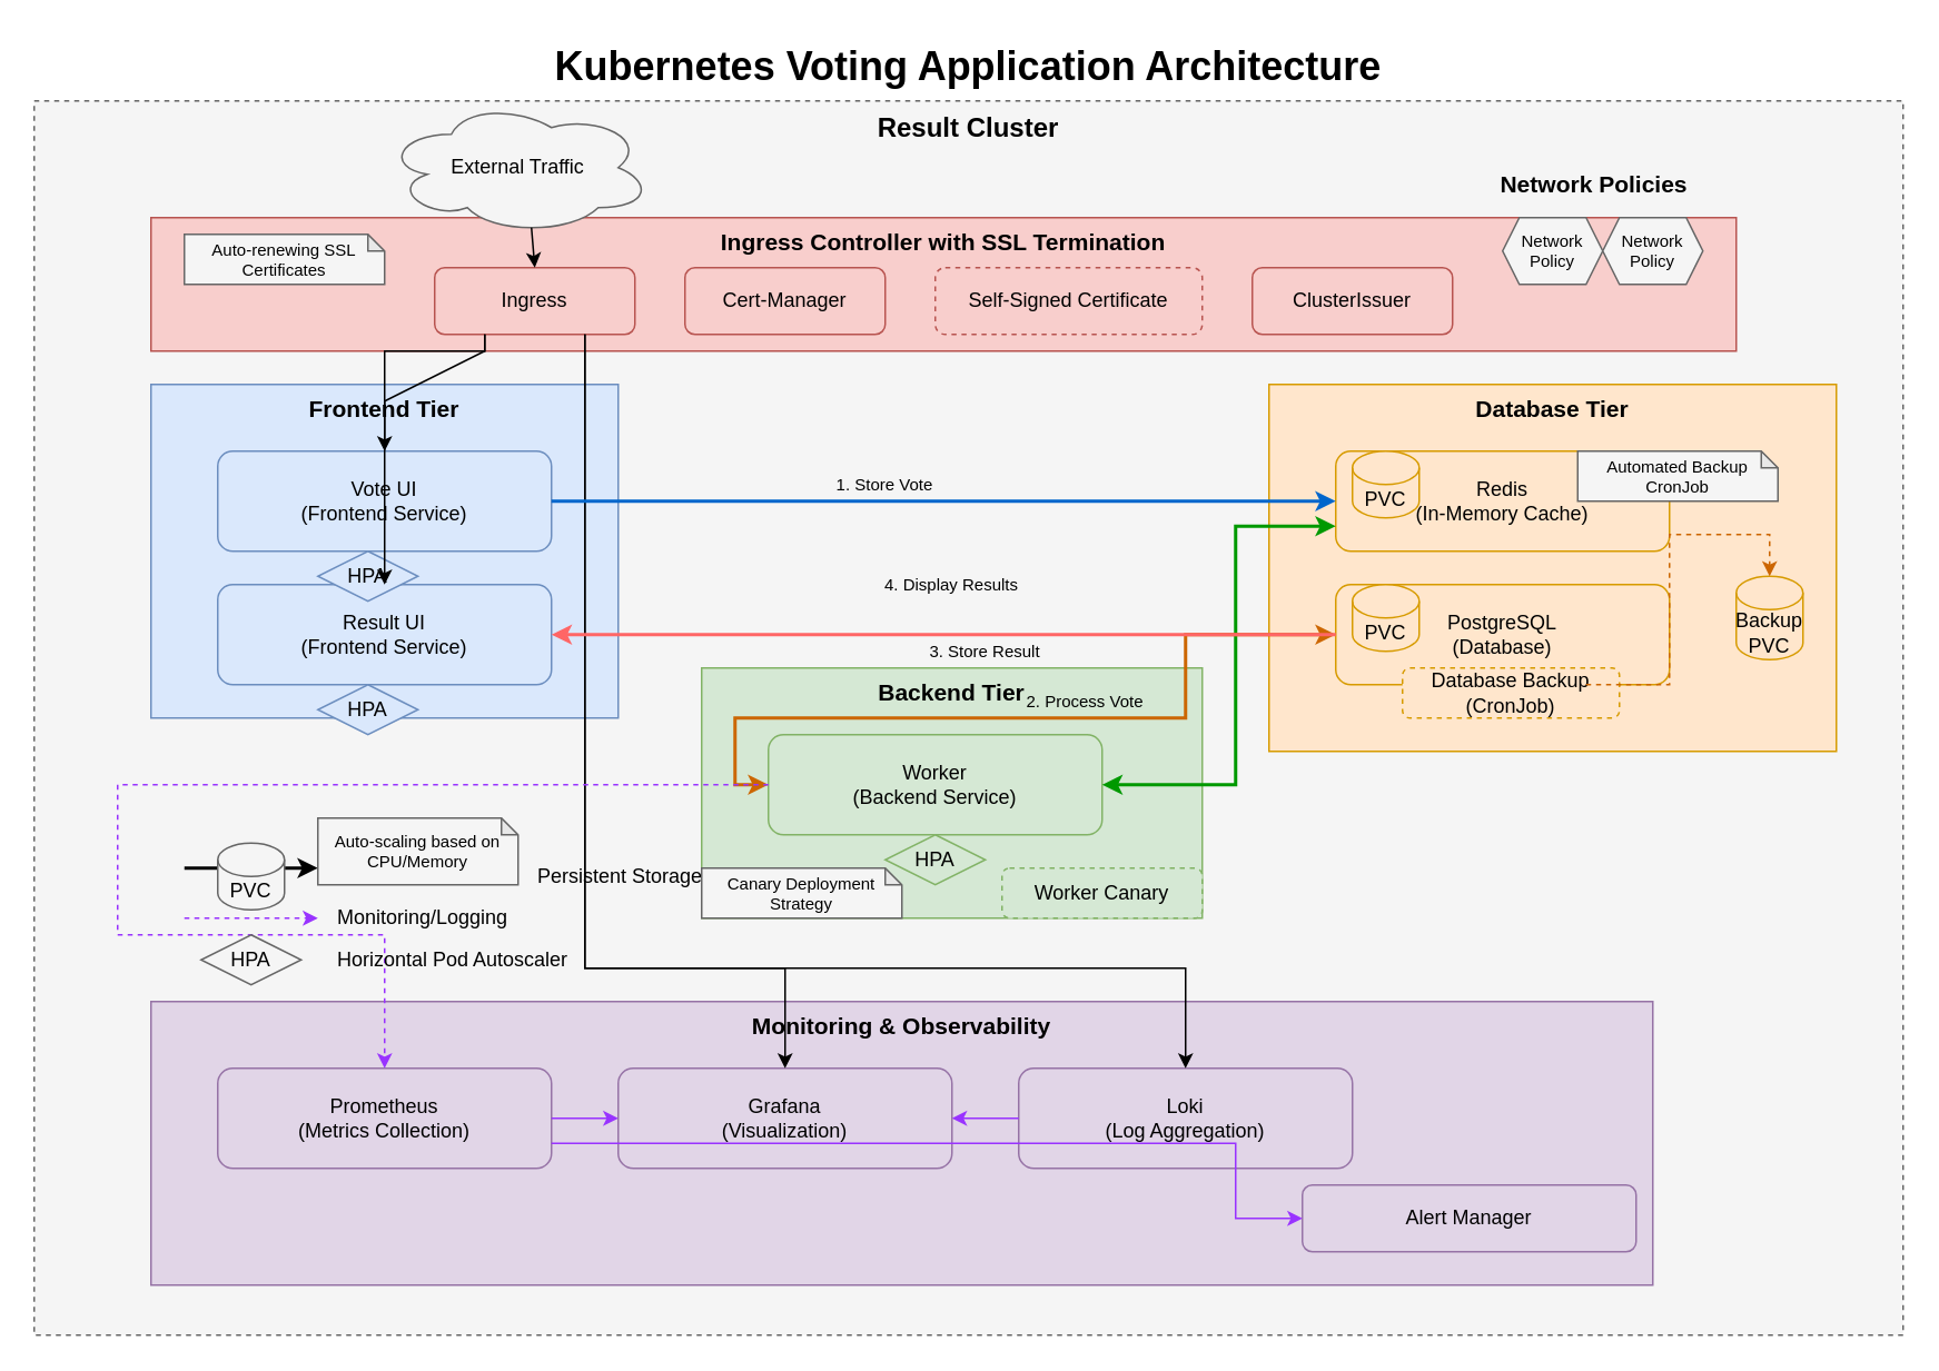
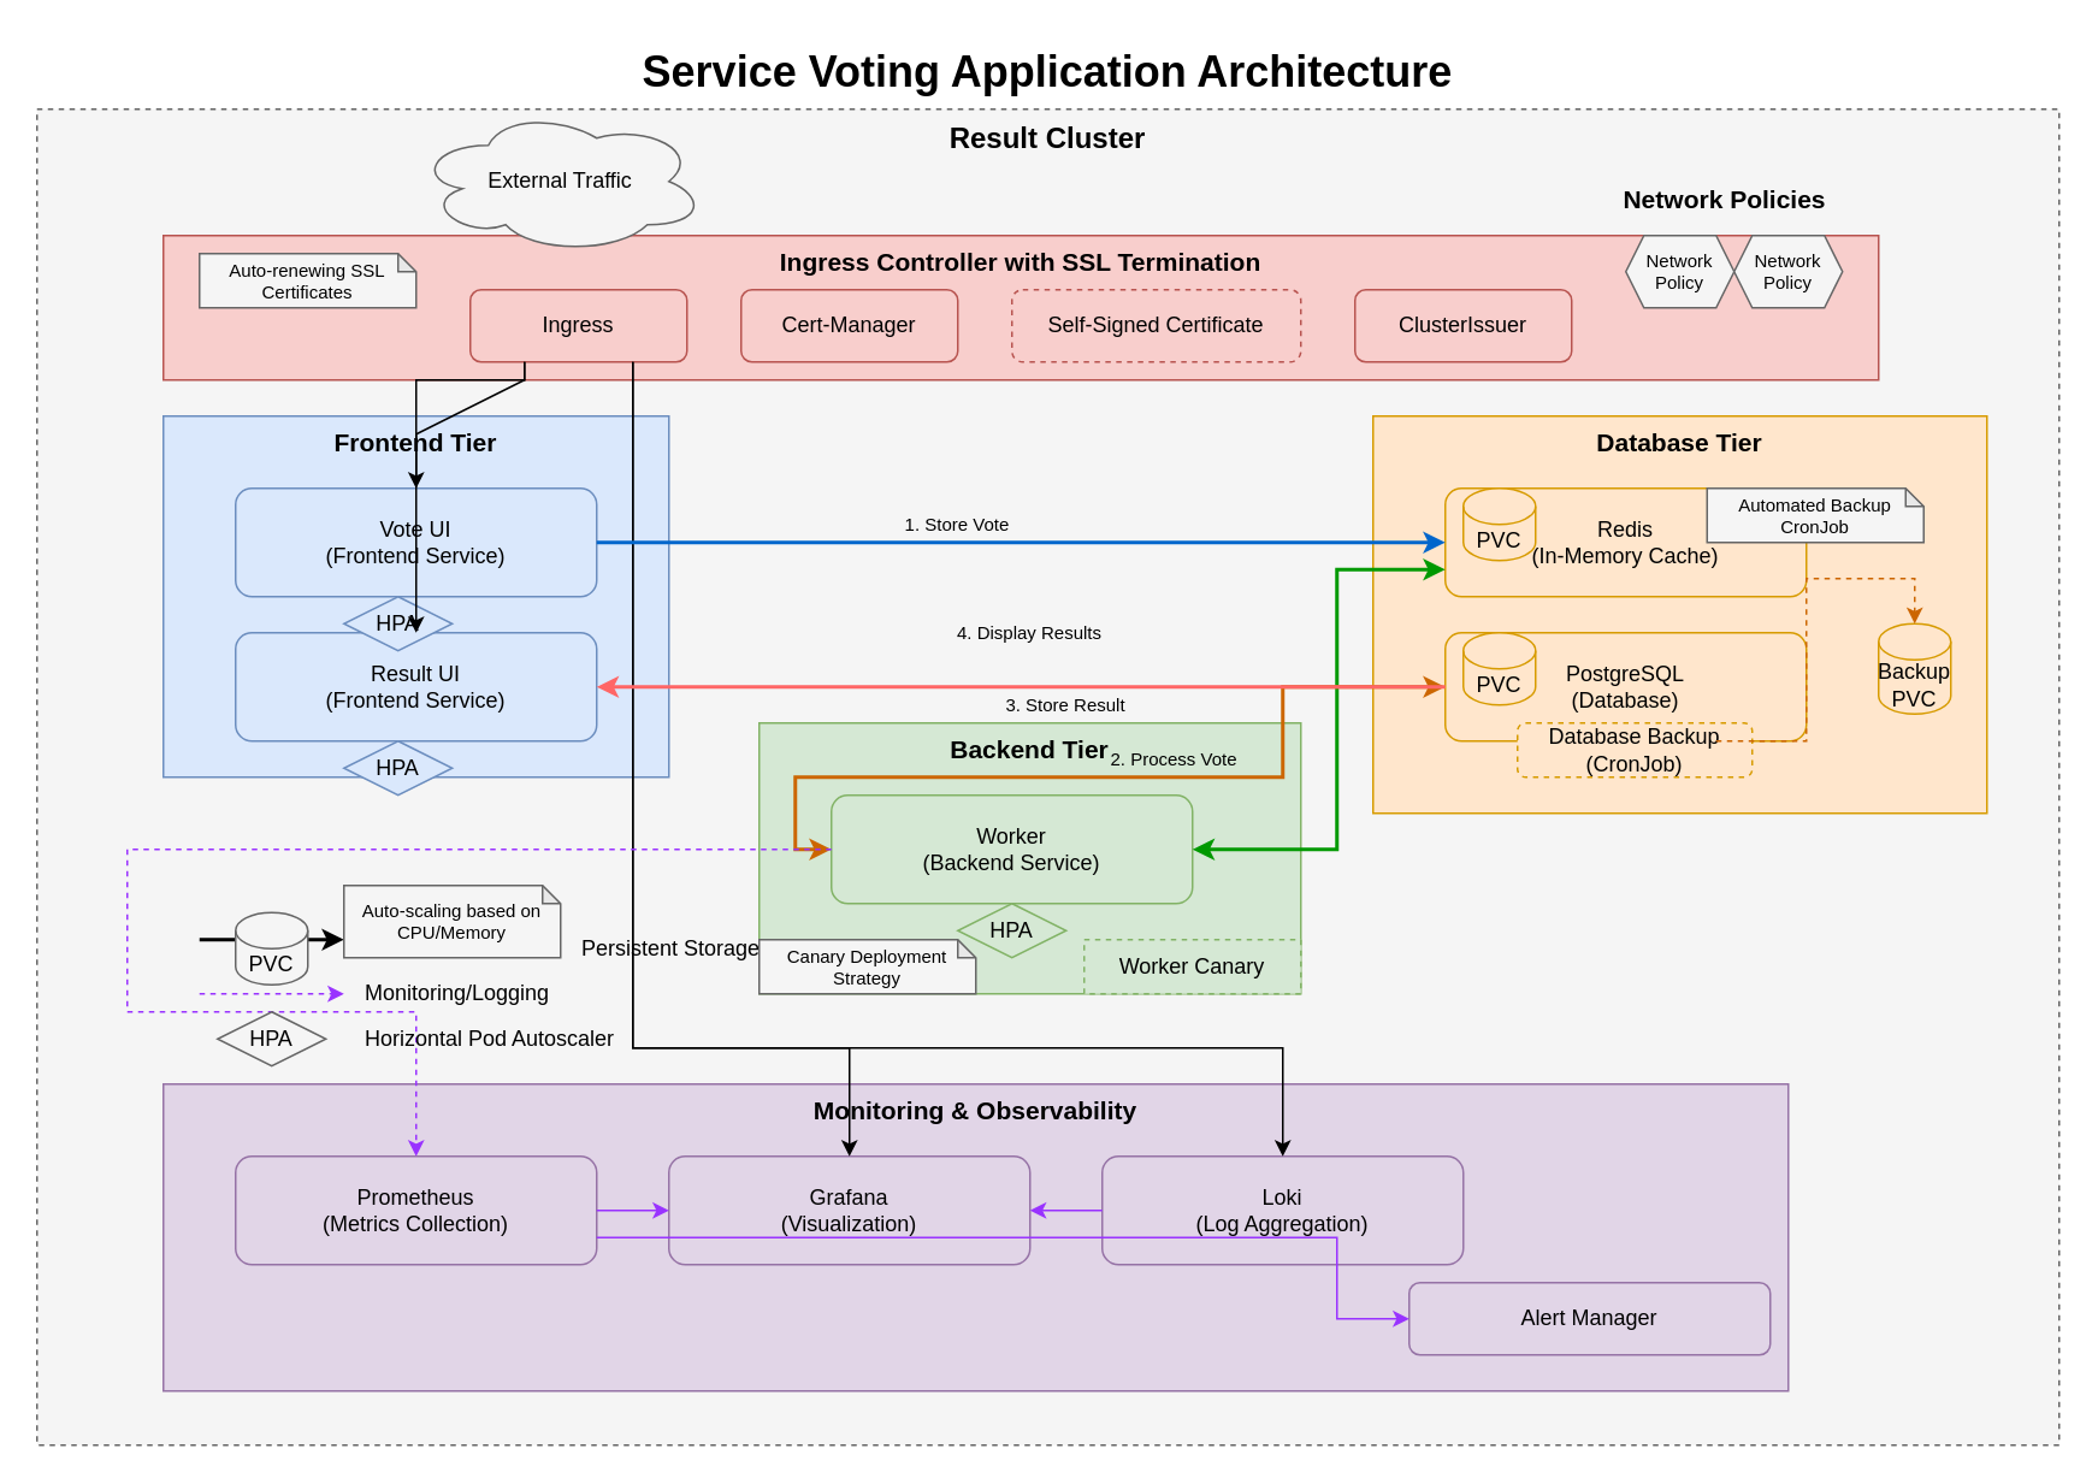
- <mxCell id="2" value="Kubernetes Voting Application Architecture" style="text;html=1;strokeColor=none;fillColor=none;align=center;verticalAlign=middle;whiteSpace=wrap;rounded=0;fontSize=24;fontStyle=1" vertex="1" parent="1"><mxGeometry x="280" y="20" width="600" height="40" as="geometry" /></mxCell>
+ <mxCell id="2" value="Service Voting Application Architecture" style="text;html=1;strokeColor=none;fillColor=none;align=center;verticalAlign=middle;whiteSpace=wrap;rounded=0;fontSize=24;fontStyle=1" vertex="1" parent="1"><mxGeometry x="280" y="20" width="600" height="40" as="geometry" /></mxCell>
- <mxCell id="34" value="" style="endArrow=classic;html=1;rounded=0;entryX=0.5;entryY=0;entryDx=0;entryDy=0;exitX=0.55;exitY=0.95;exitDx=0;exitDy=0;exitPerimeter=0;" edge="1" parent="1" source="33" target="10"><mxGeometry width="50" height="50" relative="1" as="geometry"><mxPoint x="510" y="380" as="sourcePoint" /><mxPoint x="560" y="330" as="targetPoint" /></mxGeometry></mxCell>
- <mxCell id="17" value="Worker Canary" style="rounded=1;whiteSpace=wrap;html=1;fillColor=#d5e8d4;strokeColor=#82b366;dashed=1;" vertex="1" parent="1"><mxGeometry x="600" y="520" width="120" height="30" as="geometry" /></mxCell>
+ <mxCell id="17" value="Worker Canary" style="whiteSpace=wrap;html=1;fillColor=#d5e8d4;strokeColor=#82b366;dashed=1;rounded=0;" vertex="1" parent="1"><mxGeometry x="600" y="520" width="120" height="30" as="geometry" /></mxCell>
